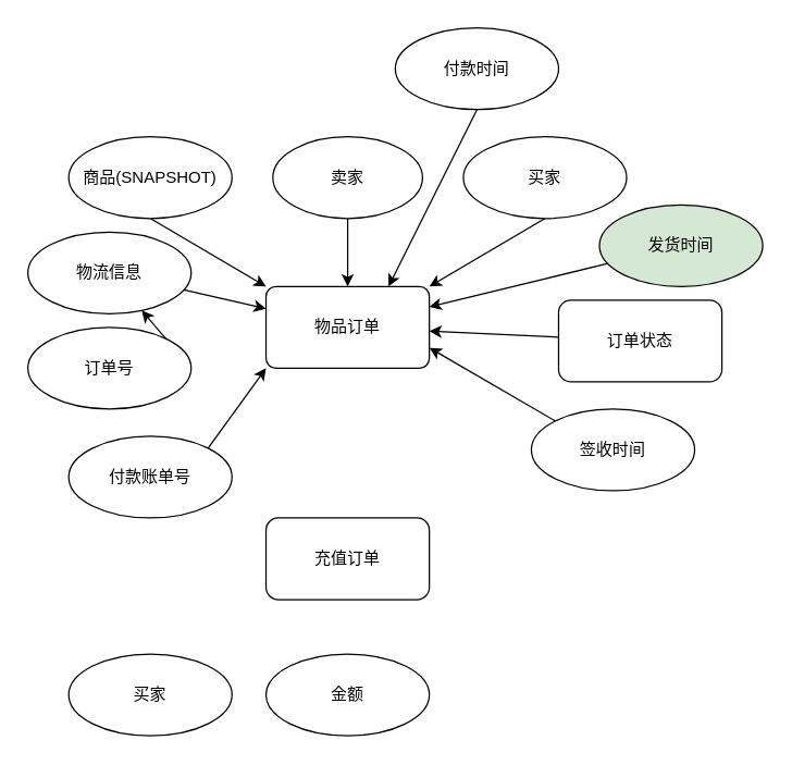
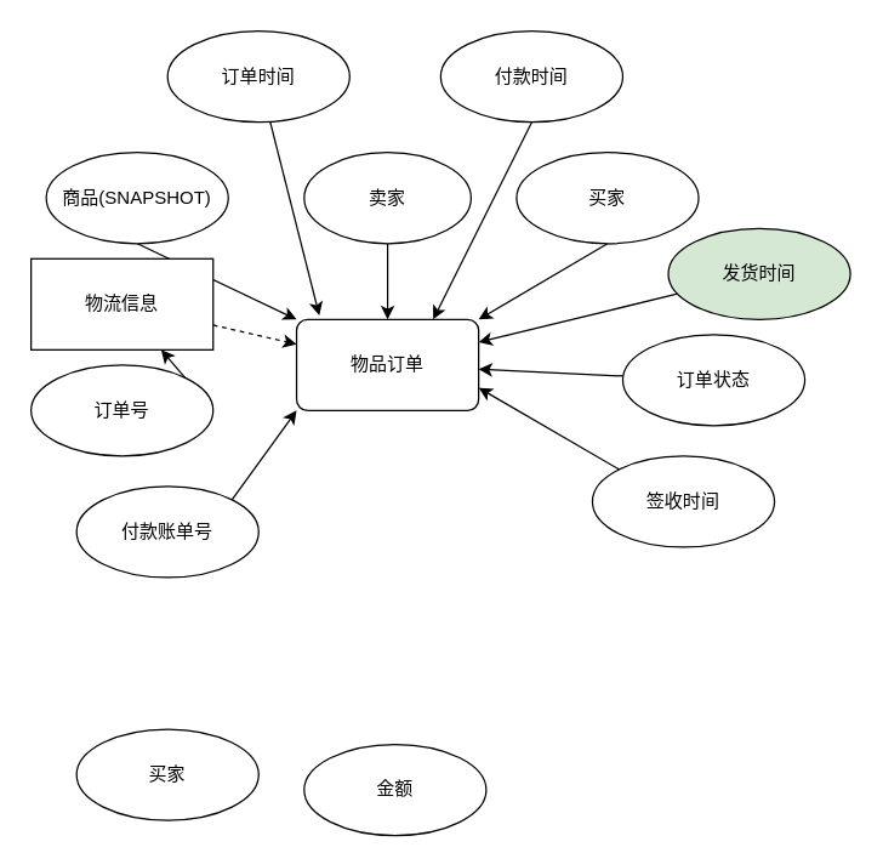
+ <mxCell id="15" value="订单时间" style="ellipse;whiteSpace=wrap;html=1;" vertex="1" parent="1"><mxGeometry x="110" y="20" width="120" height="60" as="geometry" /></mxCell>
- <mxCell id="8" value="商品(SNAPSHOT)" style="ellipse;whiteSpace=wrap;html=1;" vertex="1" parent="1"><mxGeometry x="50" y="100" width="120" height="60" as="geometry" /></mxCell>
+ <mxCell id="8" value="商品(SNAPSHOT)" style="ellipse;whiteSpace=wrap;html=1;" vertex="1" parent="1"><mxGeometry x="30" y="100" width="120" height="60" as="geometry" /></mxCell>
+ <mxCell id="14" value="" style="edgeStyle=none;rounded=0;orthogonalLoop=1;jettySize=auto;html=1;entryX=0.125;entryY=-0.044;entryDx=0;entryDy=0;entryPerimeter=0;" edge="1" parent="1" source="15" target="2"><mxGeometry relative="1" as="geometry" /></mxCell>
- <mxCell id="21" value="物流信息" style="ellipse;whiteSpace=wrap;html=1;" vertex="1" parent="1"><mxGeometry y="170" width="120" height="60" as="geometry" x="20" /></mxCell>
+ <mxCell id="21" value="物流信息" style="whiteSpace=wrap;html=1;rounded=0;" vertex="1" parent="1"><mxGeometry y="170" width="120" height="60" as="geometry" x="20" /></mxCell>
- <mxCell id="20" value="" style="edgeStyle=none;rounded=0;orthogonalLoop=1;jettySize=auto;html=1;" edge="1" parent="1" source="21" target="2"><mxGeometry relative="1" as="geometry" /></mxCell>
+ <mxCell id="20" value="" style="edgeStyle=none;rounded=0;orthogonalLoop=1;jettySize=auto;html=1;dashed=1;" edge="1" parent="1" source="21" target="2"><mxGeometry relative="1" as="geometry" /></mxCell>
- <mxCell id="13" value="订单状态" style="whiteSpace=wrap;html=1;rounded=1;" vertex="1" parent="1"><mxGeometry x="410" y="220" width="120" height="60" as="geometry" /></mxCell>
+ <mxCell id="13" value="订单状态" style="ellipse;whiteSpace=wrap;html=1;" vertex="1" parent="1"><mxGeometry x="410" y="220" width="120" height="60" as="geometry" /></mxCell>
- <mxCell id="9" value="充值订单" style="rounded=1;whiteSpace=wrap;html=1;" vertex="1" parent="1"><mxGeometry x="195" y="380" width="120" height="60" as="geometry" /></mxCell>
- <mxCell id="11" value="金额" style="ellipse;whiteSpace=wrap;html=1;" vertex="1" parent="1"><mxGeometry x="195" y="480" width="120" height="60" as="geometry" /></mxCell>
+ <mxCell id="11" value="金额" style="ellipse;whiteSpace=wrap;html=1;" vertex="1" parent="1"><mxGeometry x="200" y="490" width="120" height="60" as="geometry" /></mxCell>
